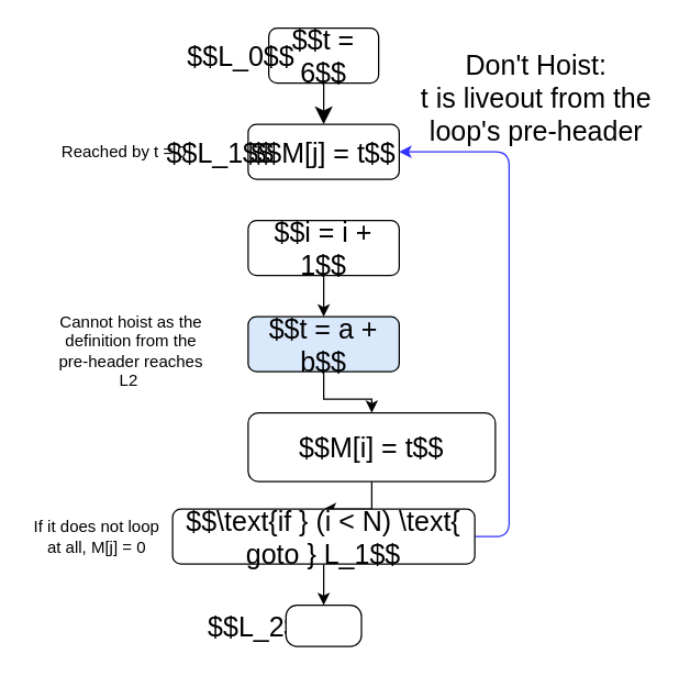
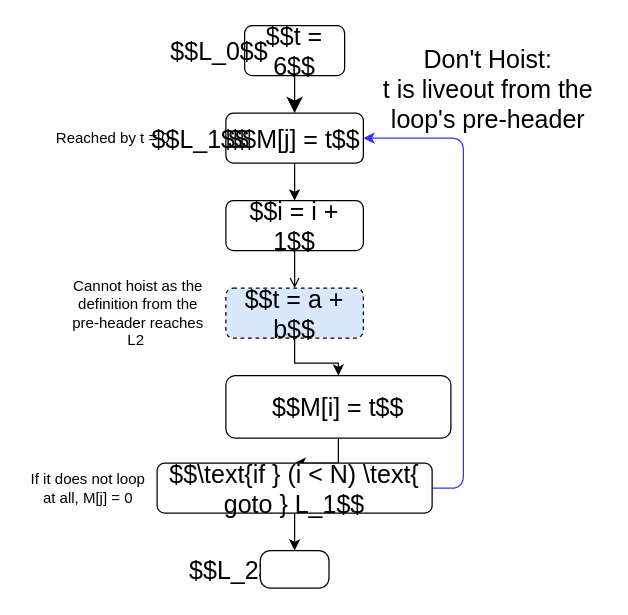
+ <mxCell id="5" style="edgeStyle=orthogonalEdgeStyle;rounded=0;orthogonalLoop=1;jettySize=auto;html=1;exitX=0.5;exitY=1;exitDx=0;exitDy=0;entryX=0.5;entryY=0;entryDx=0;entryDy=0;" edge="1" parent="1" source="6" target="9"><mxGeometry relative="1" as="geometry" /></mxCell>
- <mxCell id="8" style="edgeStyle=orthogonalEdgeStyle;rounded=0;orthogonalLoop=1;jettySize=auto;html=1;exitX=0.5;exitY=1;exitDx=0;exitDy=0;entryX=0.5;entryY=0;entryDx=0;entryDy=0;" edge="1" parent="1" source="9" target="11"><mxGeometry relative="1" as="geometry" /></mxCell>
+ <mxCell id="8" style="edgeStyle=orthogonalEdgeStyle;rounded=0;orthogonalLoop=1;jettySize=auto;html=1;exitX=0.5;exitY=1;exitDx=0;exitDy=0;entryX=0.5;entryY=0;entryDx=0;entryDy=0;endArrow=open;" edge="1" parent="1" source="9" target="11"><mxGeometry relative="1" as="geometry" /></mxCell>
- <mxCell id="11" value="$$t = a + b$$" style="rounded=1;whiteSpace=wrap;html=1;fontSize=20;fillColor=#dae8fc;" vertex="1" parent="1"><mxGeometry x="180" y="230" width="110" height="40" as="geometry" /></mxCell>
+ <mxCell id="11" value="$$t = a + b$$" style="rounded=1;whiteSpace=wrap;html=1;fontSize=20;fillColor=#dae8fc;dashed=1;" vertex="1" parent="1"><mxGeometry x="180" y="230" width="110" height="40" as="geometry" /></mxCell>
- <mxCell id="21" value="Cannot hoist as the definition from the pre-header reaches L2&amp;nbsp;" style="text;html=1;strokeColor=none;fillColor=none;align=center;verticalAlign=middle;whiteSpace=wrap;rounded=0;" vertex="1" parent="1"><mxGeometry x="35" y="225" width="120" height="60" as="geometry" /></mxCell>
+ <mxCell id="21" value="Cannot hoist as the definition from the pre-header reaches L2&amp;nbsp;" style="text;html=1;strokeColor=none;fillColor=none;align=center;verticalAlign=middle;whiteSpace=wrap;rounded=0;" vertex="1" parent="1"><mxGeometry x="50" y="220" width="120" height="60" as="geometry" /></mxCell>
